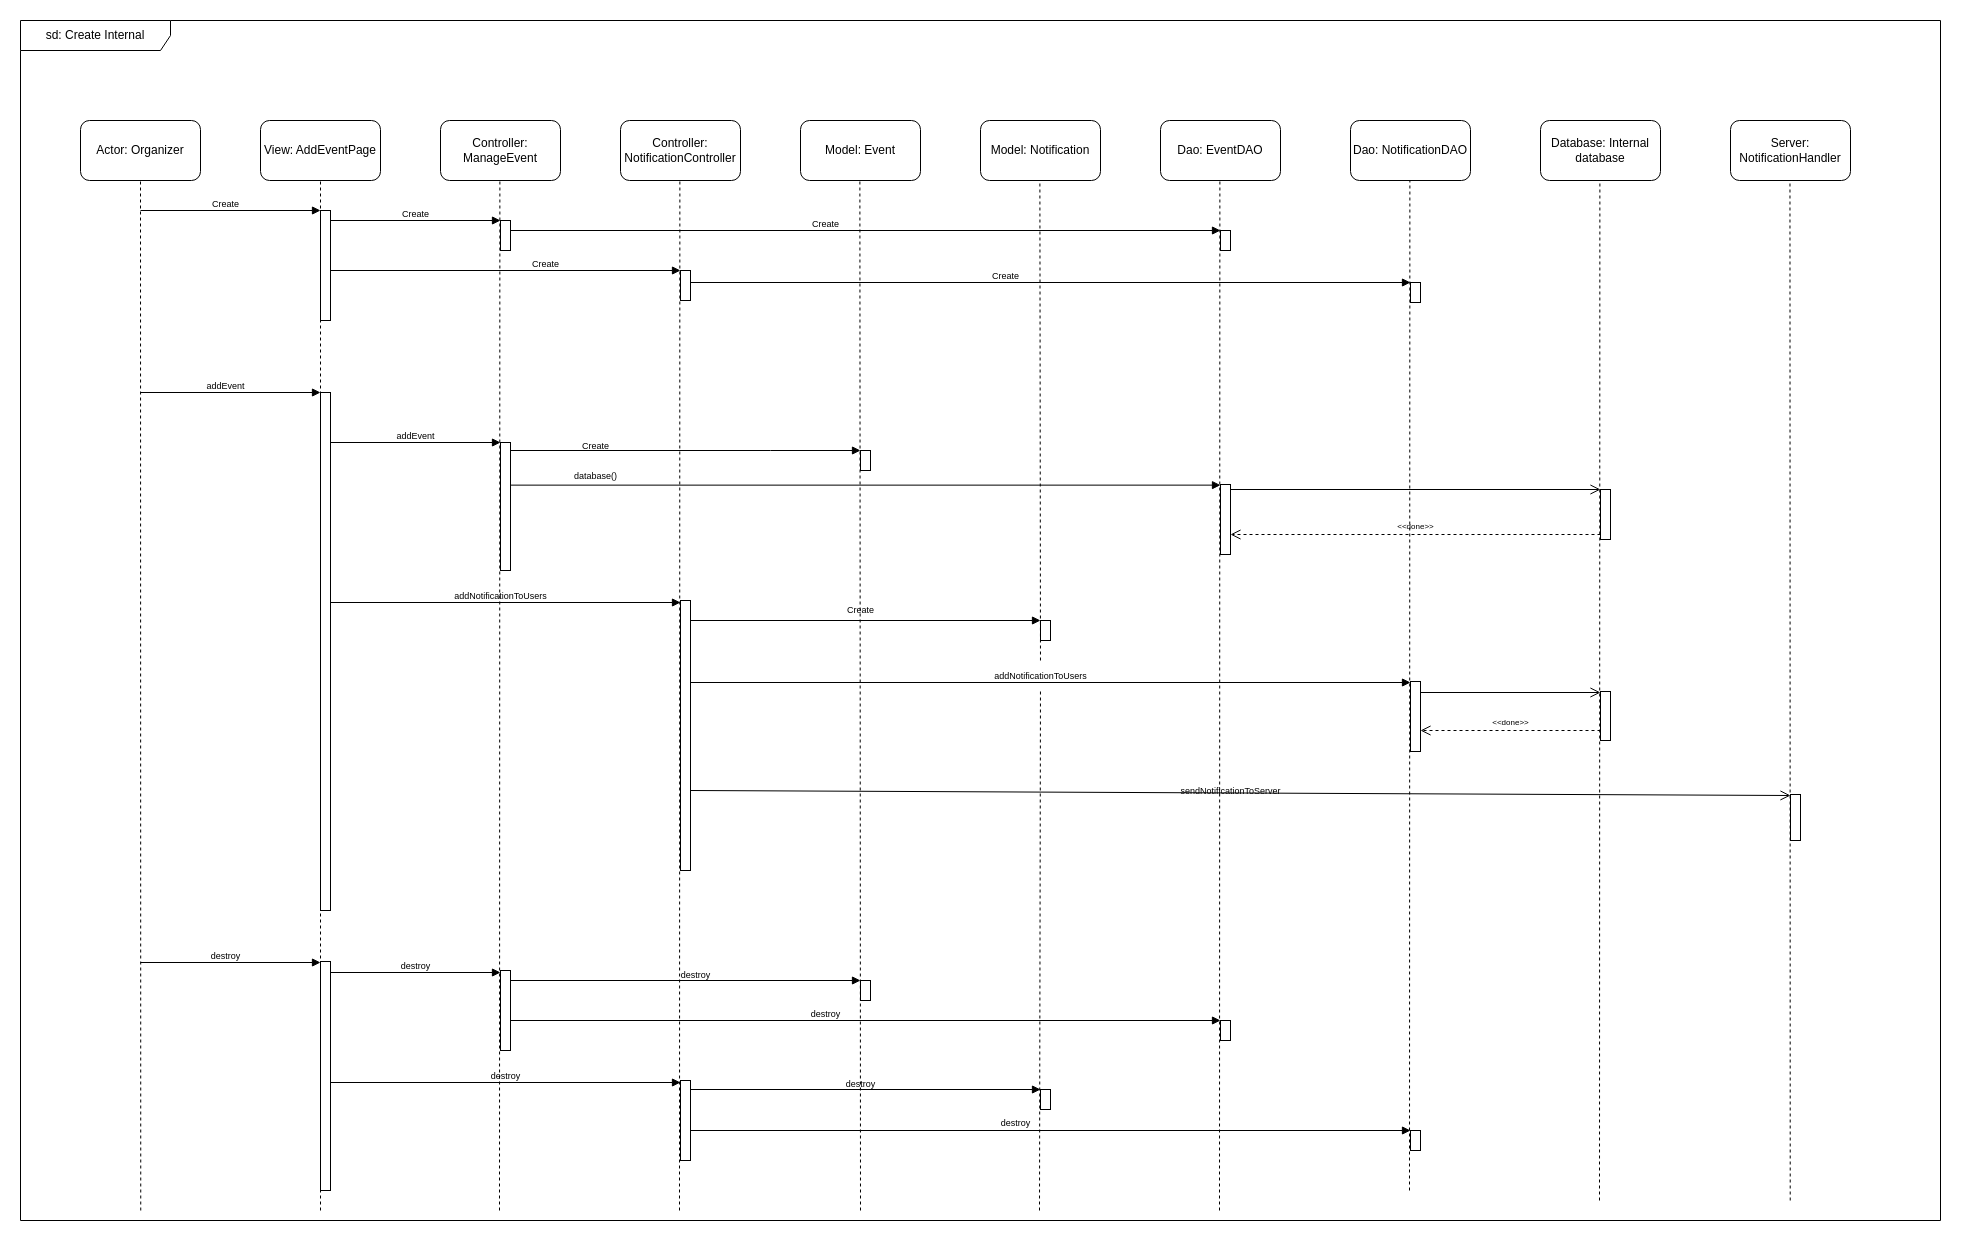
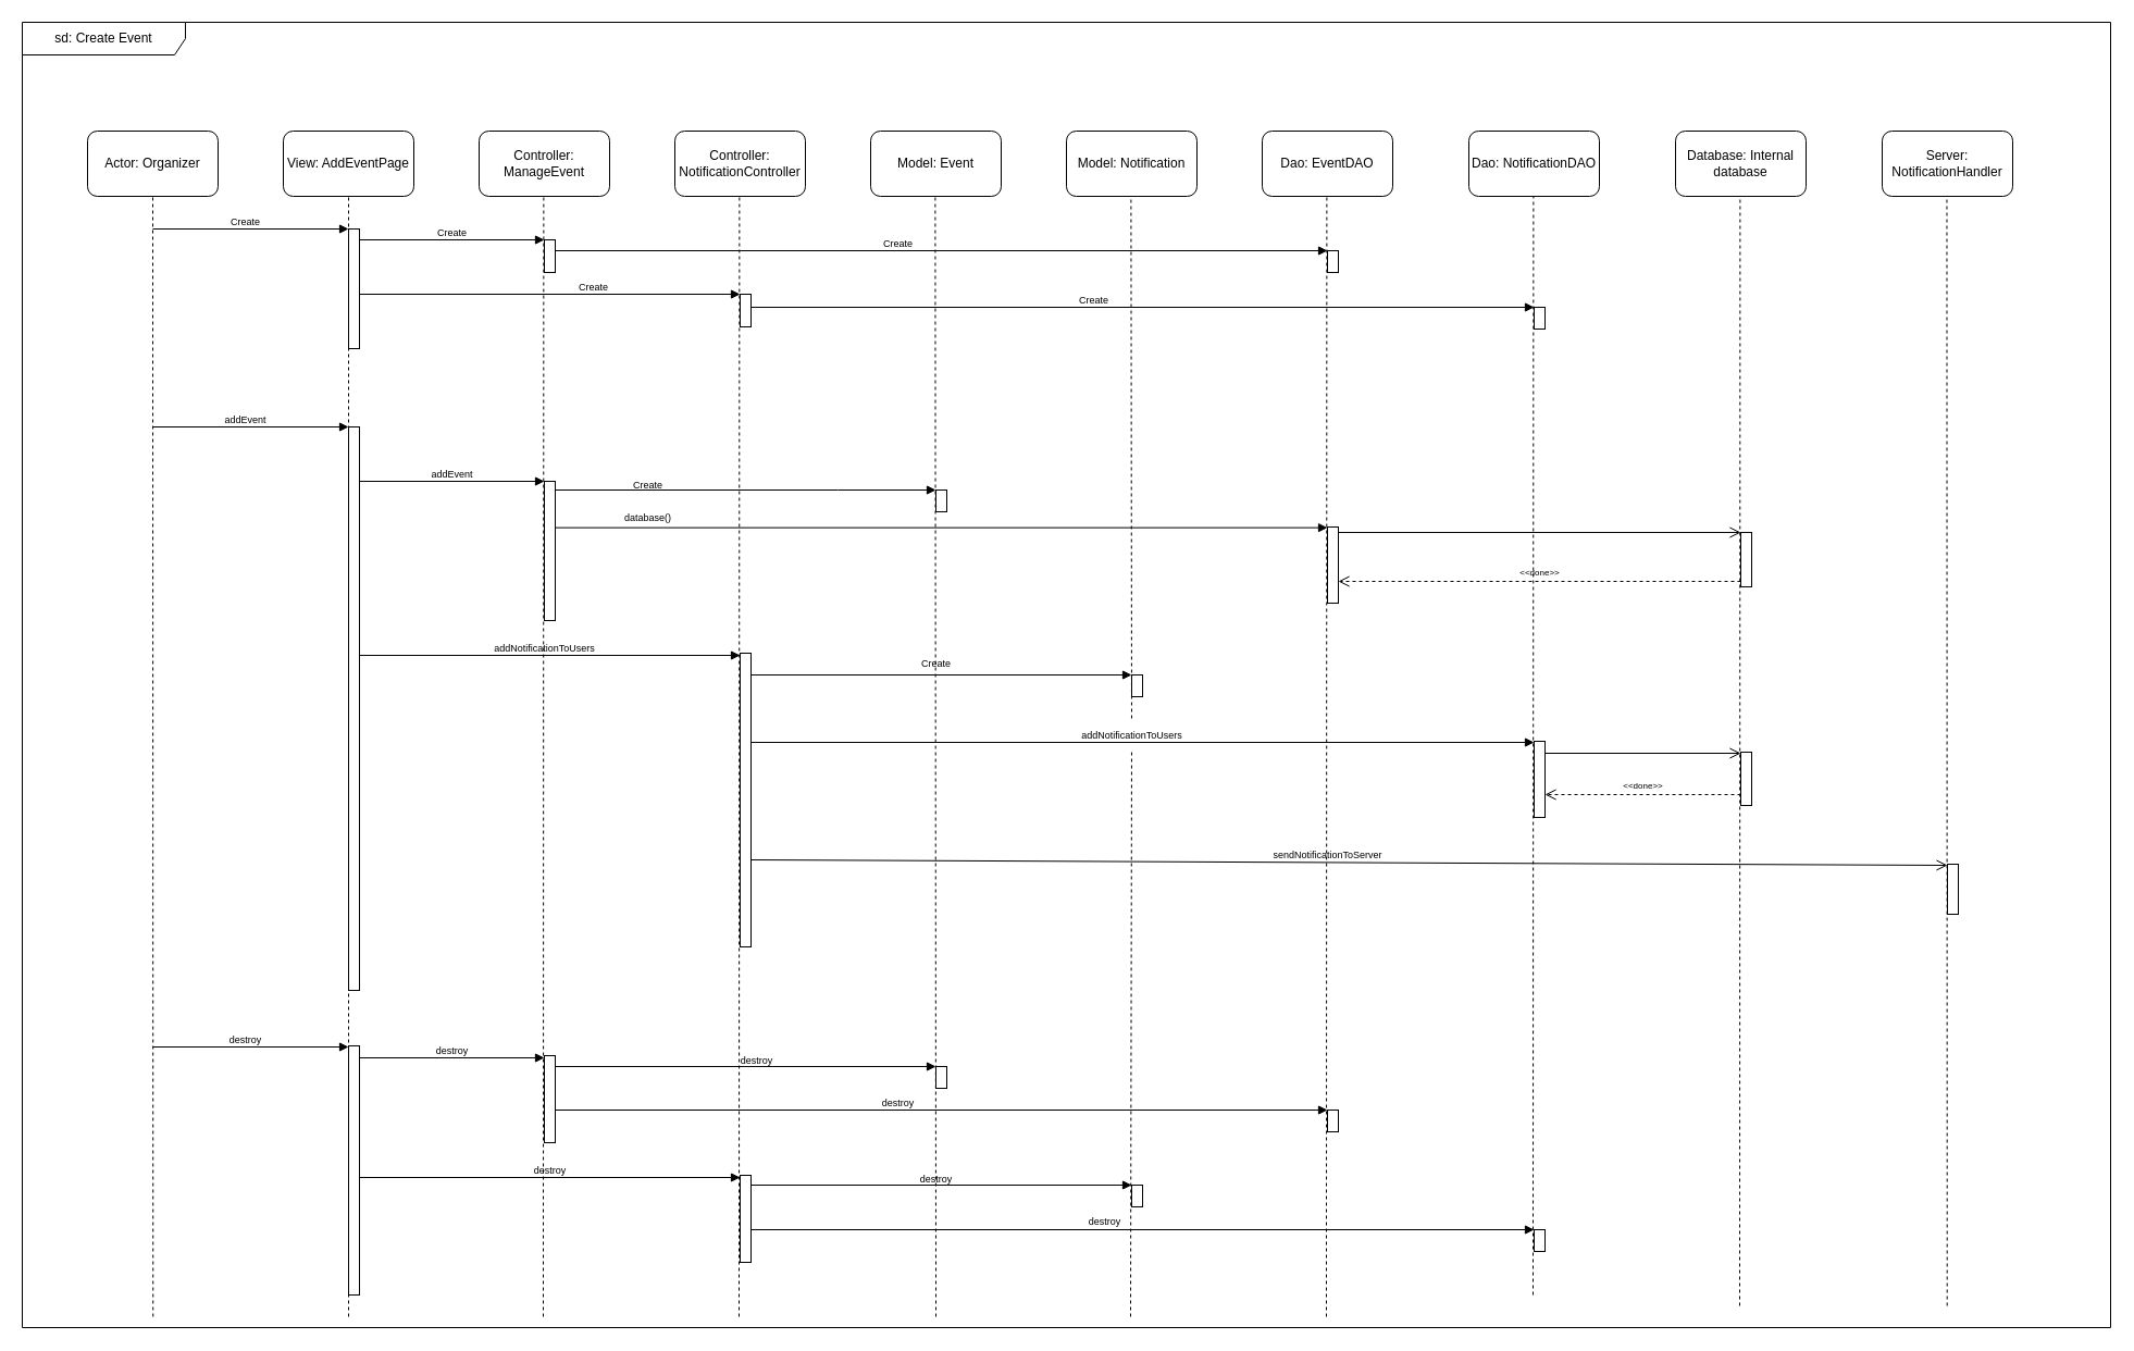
- <mxCell id="22" value="sd: Create Internal" style="shape=umlFrame;whiteSpace=wrap;html=1;pointerEvents=0;width=150;height=30;" vertex="1" parent="1"><mxGeometry width="1920" height="1200" as="geometry" x="20" y="20" /></mxCell>
+ <mxCell id="22" value="sd: Create Event" style="shape=umlFrame;whiteSpace=wrap;html=1;pointerEvents=0;width=150;height=30;" vertex="1" parent="1"><mxGeometry width="1920" height="1200" as="geometry" x="20" y="20" /></mxCell>
- <mxCell id="68" value="&lt;font style=&quot;font-size: 9px;&quot;&gt;sendNotificationToServer&lt;br&gt;&lt;/font&gt;" style="text;html=1;align=center;verticalAlign=middle;resizable=0;points=[];autosize=1;strokeColor=none;fillColor=none;" vertex="1" parent="1"><mxGeometry x="1170" y="775" width="120" height="30" as="geometry" /></mxCell>
+ <mxCell id="68" value="&lt;font style=&quot;font-size: 9px;&quot;&gt;sendNotificationToServer&lt;br&gt;&lt;/font&gt;" style="text;html=1;align=center;verticalAlign=middle;resizable=0;points=[];autosize=1;strokeColor=none;fillColor=none;" vertex="1" parent="1"><mxGeometry x="1160" y="770" width="120" height="30" as="geometry" /></mxCell>
